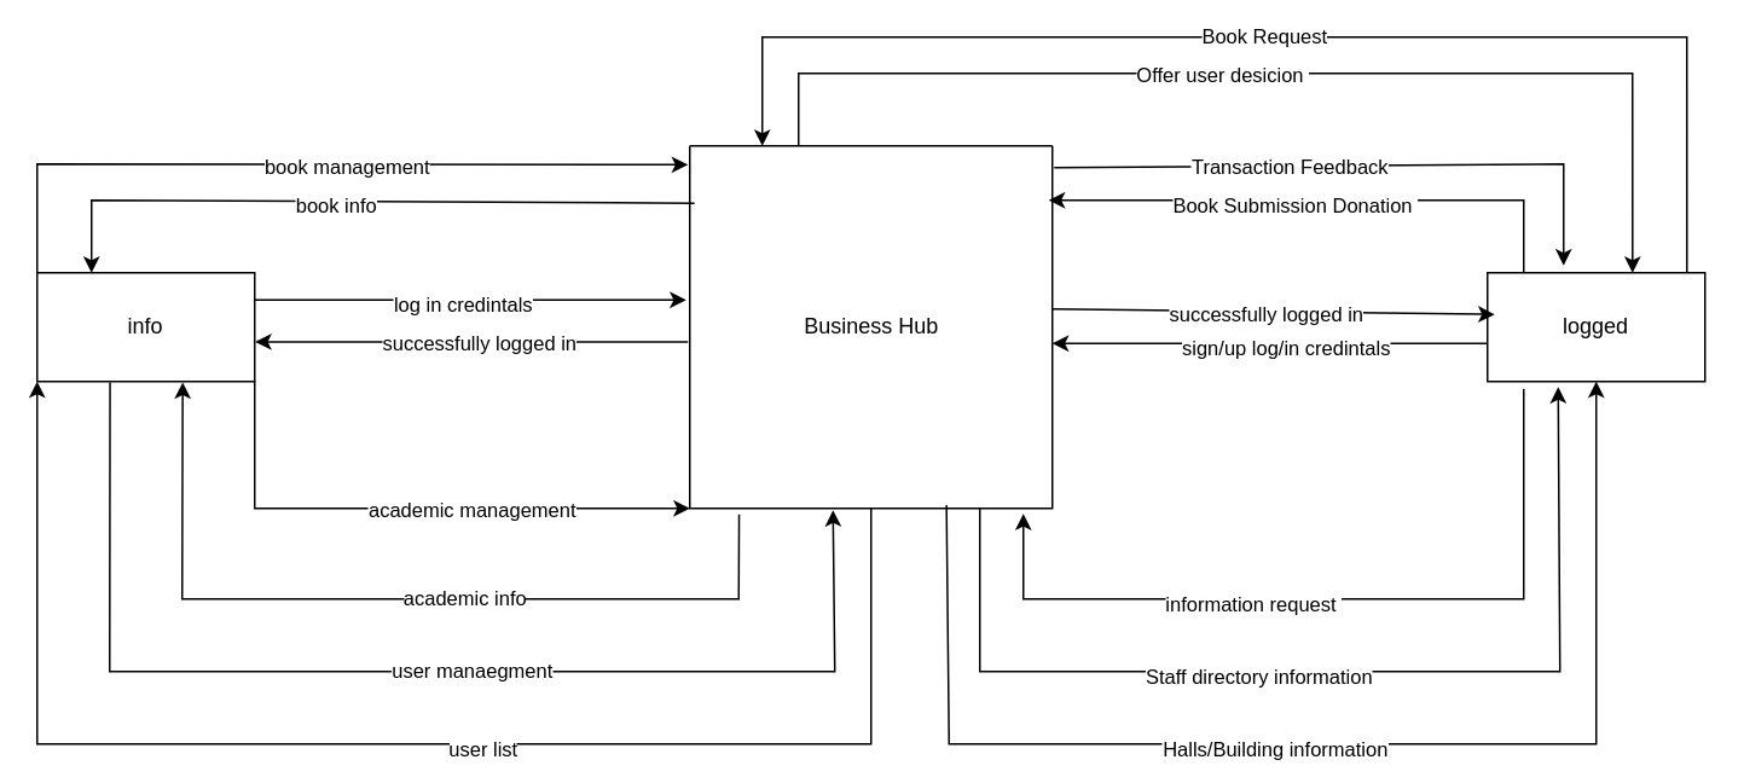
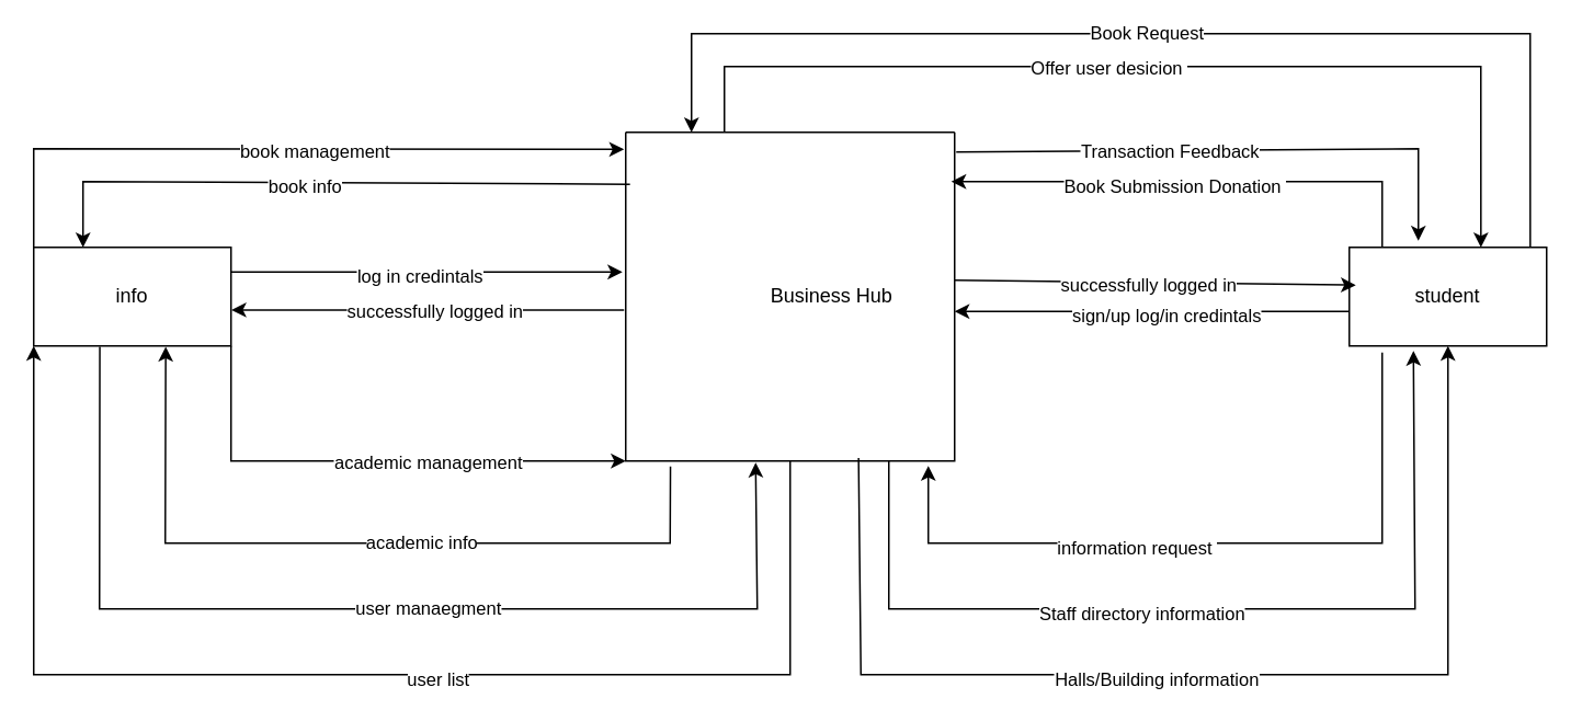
- <mxCell id="3" value="Business Hub" style="text;html=1;align=center;verticalAlign=middle;resizable=0;points=[];autosize=1;strokeColor=none;fillColor=none;" parent="2" vertex="1"><mxGeometry x="50" y="85" width="100" height="30" as="geometry" /></mxCell>
+ <mxCell id="3" value="Business Hub" style="text;html=1;align=center;verticalAlign=middle;resizable=0;points=[];autosize=1;strokeColor=none;fillColor=none;" parent="2" vertex="1"><mxGeometry x="75" y="85" width="100" height="30" as="geometry" /></mxCell>
- <mxCell id="4" value="logged" style="rounded=0;whiteSpace=wrap;html=1;" parent="1" vertex="1"><mxGeometry x="820" y="150" width="120" height="60" as="geometry" /></mxCell>
+ <mxCell id="4" value="student" style="rounded=0;whiteSpace=wrap;html=1;" parent="1" vertex="1"><mxGeometry x="820" y="150" width="120" height="60" as="geometry" /></mxCell>
